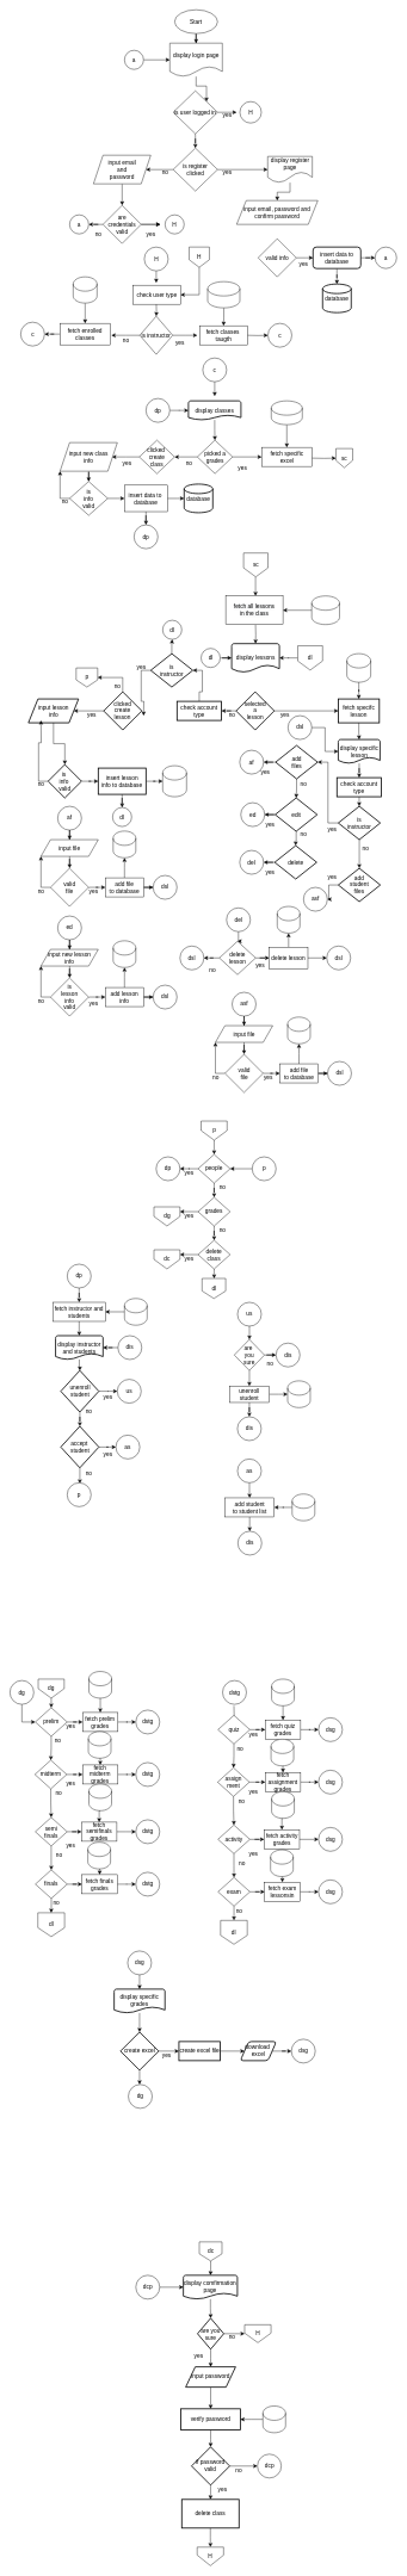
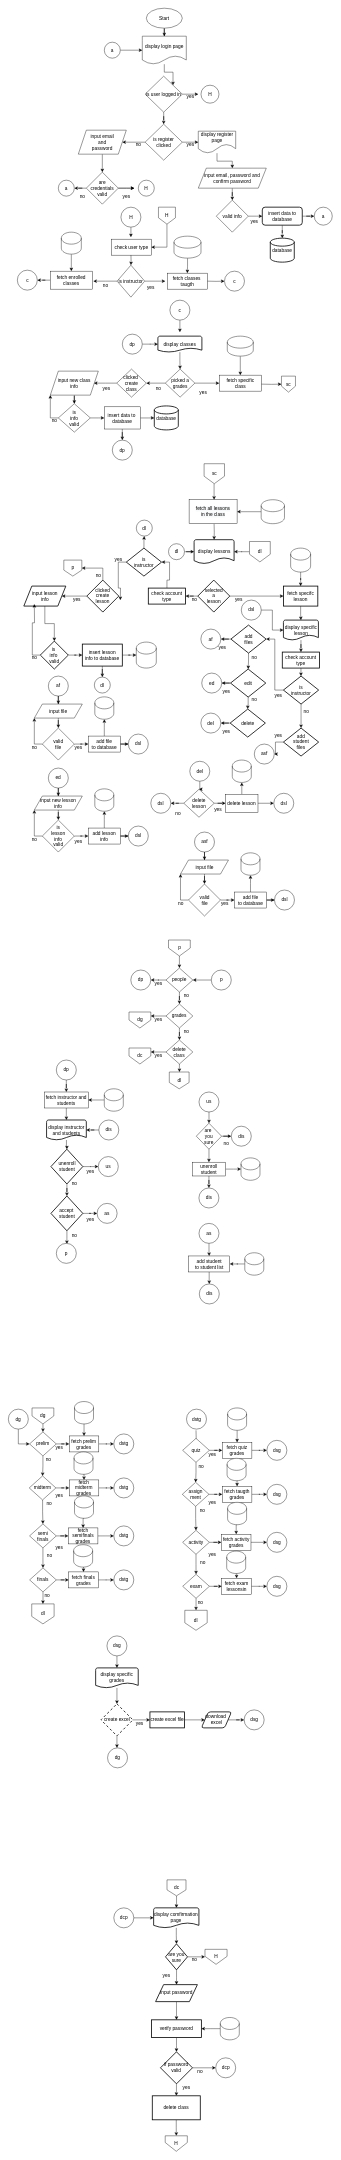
- <mxCell id="14" value="display register&lt;br&gt;page" style="shape=document;whiteSpace=wrap;html=1;boundedLbl=1;size=0.409;" parent="1" vertex="1"><mxGeometry x="560" y="327.5" width="93.5" height="55" as="geometry" /></mxCell>
+ <mxCell id="14" value="display register&lt;br&gt;page" style="shape=document;whiteSpace=wrap;html=1;boundedLbl=1;size=0.409;" parent="1" vertex="1"><mxGeometry x="495" y="327.5" width="93.5" height="55" as="geometry" /></mxCell>
+ <mxCell id="28" value="" style="edgeStyle=orthogonalEdgeStyle;rounded=0;orthogonalLoop=1;jettySize=auto;html=1;" parent="1" source="29" target="31" edge="1"><mxGeometry relative="1" as="geometry" /></mxCell>
- <mxCell id="71" value="fetch specific&lt;br&gt;excel" style="rounded=0;whiteSpace=wrap;html=1;" parent="1" vertex="1"><mxGeometry x="547.5" y="937.5" width="105" height="40" as="geometry" /></mxCell>
+ <mxCell id="71" value="fetch specific&lt;br&gt;class" style="rounded=0;whiteSpace=wrap;html=1;" parent="1" vertex="1"><mxGeometry x="547.5" y="937.5" width="105" height="40" as="geometry" /></mxCell>
- <mxCell id="344" value="fetch assignment grades" style="whiteSpace=wrap;html=1;" vertex="1" parent="1"><mxGeometry x="555" y="3716" width="74" height="40" as="geometry" /></mxCell>
+ <mxCell id="344" value="fetch taugth grades" style="whiteSpace=wrap;html=1;" vertex="1" parent="1"><mxGeometry x="555" y="3716" width="74" height="40" as="geometry" /></mxCell>
- <mxCell id="370" value="create excel" style="rhombus;whiteSpace=wrap;html=1;strokeWidth=2;" vertex="1" parent="1"><mxGeometry x="251.57" y="4260" width="80" height="80" as="geometry" /></mxCell>
+ <mxCell id="370" value="create excel" style="rhombus;whiteSpace=wrap;html=1;strokeWidth=2;dashed=1;" vertex="1" parent="1"><mxGeometry x="251.57" y="4260" width="80" height="80" as="geometry" /></mxCell>
